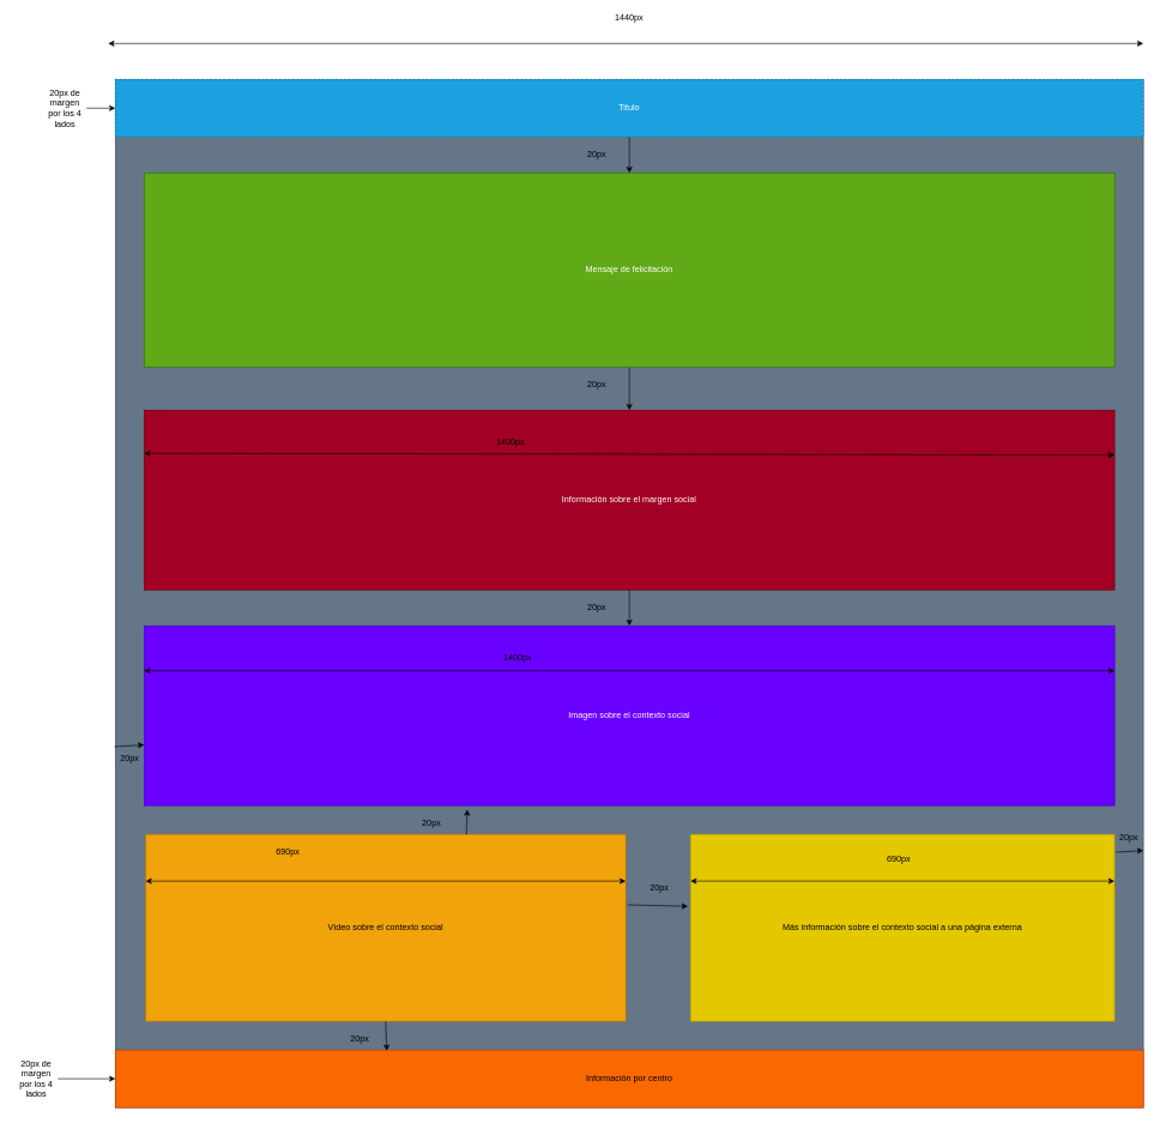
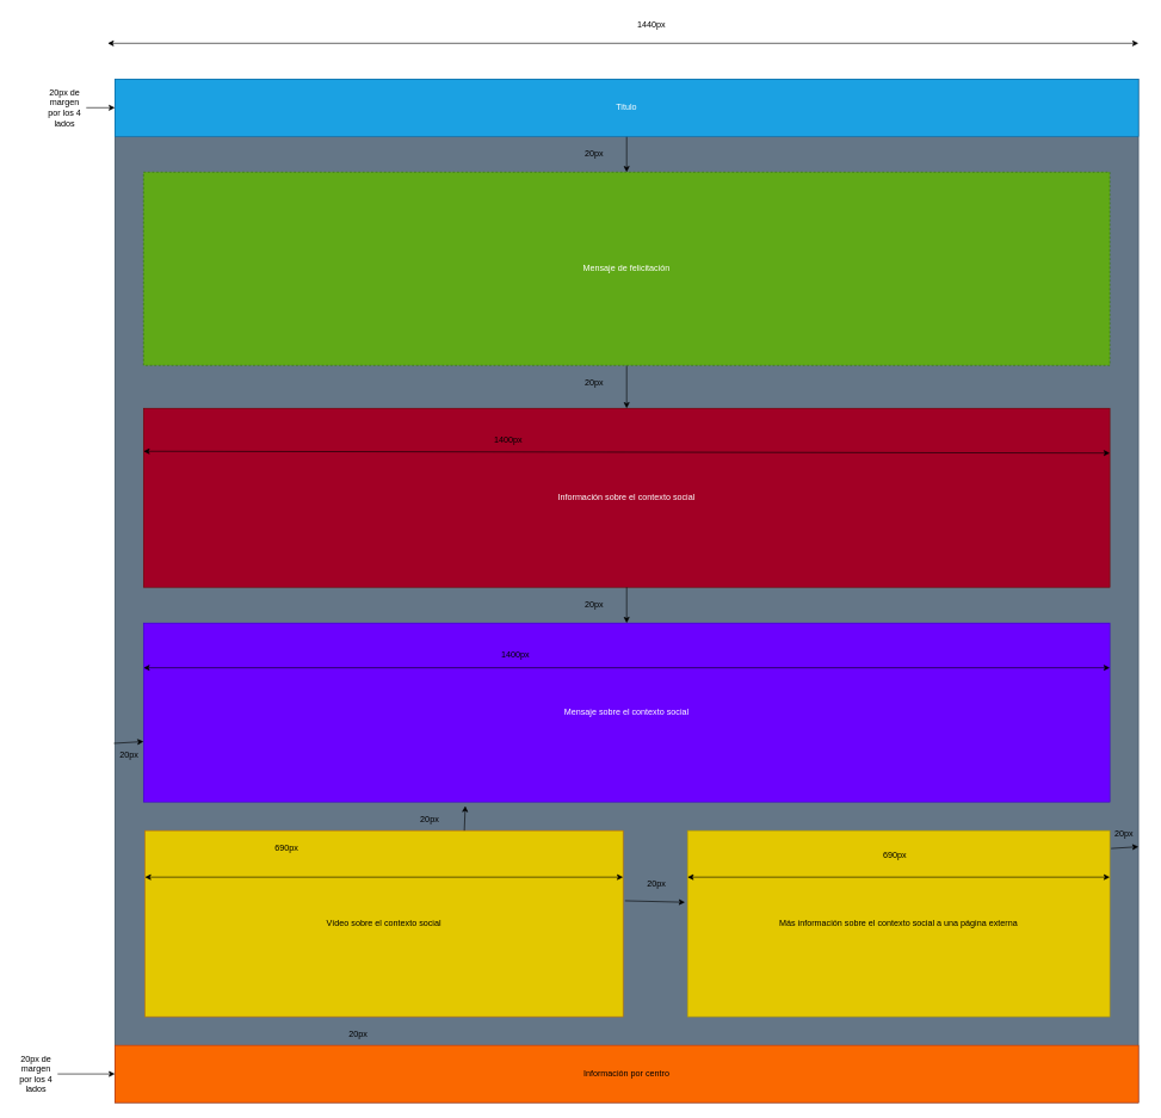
- <mxCell id="9" value="1440px" style="text;html=1;strokeColor=none;fillColor=none;align=center;verticalAlign=middle;whiteSpace=wrap;rounded=0;" parent="1" vertex="1"><mxGeometry x="845" y="10" width="60" height="30" as="geometry" /></mxCell>
+ <mxCell id="9" value="1440px" style="text;html=1;strokeColor=none;fillColor=none;align=center;verticalAlign=middle;whiteSpace=wrap;rounded=0;" parent="1" vertex="1"><mxGeometry x="880" y="20" width="60" height="30" as="geometry" /></mxCell>
- <mxCell id="4" value="Titulo" style="rounded=0;whiteSpace=wrap;html=1;fillColor=#1ba1e2;strokeColor=#006EAF;fontColor=#ffffff;dashed=1;" parent="1" vertex="1"><mxGeometry x="160" y="110" width="1430" height="80" as="geometry" /></mxCell>
+ <mxCell id="4" value="Titulo" style="rounded=0;whiteSpace=wrap;html=1;fillColor=#1ba1e2;strokeColor=#006EAF;fontColor=#ffffff;" parent="1" vertex="1"><mxGeometry x="160" y="110" width="1430" height="80" as="geometry" /></mxCell>
- <mxCell id="38" value="Mensaje de felicitación" style="rounded=0;whiteSpace=wrap;html=1;fillColor=#60a917;fontColor=#ffffff;strokeColor=#2D7600;" parent="1" vertex="1"><mxGeometry x="200" y="240" width="1350" height="270" as="geometry" /></mxCell>
+ <mxCell id="38" value="Mensaje de felicitación" style="rounded=0;whiteSpace=wrap;html=1;fillColor=#60a917;fontColor=#ffffff;strokeColor=#2D7600;dashed=1;" parent="1" vertex="1"><mxGeometry x="200" y="240" width="1350" height="270" as="geometry" /></mxCell>
- <mxCell id="8" value="Información sobre el margen social" style="rounded=0;whiteSpace=wrap;html=1;fillColor=#a20025;fontColor=#ffffff;strokeColor=#6F0000;" parent="1" vertex="1"><mxGeometry x="200" y="570" width="1350" height="250" as="geometry" /></mxCell>
+ <mxCell id="8" value="Información sobre el contexto social" style="rounded=0;whiteSpace=wrap;html=1;fillColor=#a20025;fontColor=#ffffff;strokeColor=#6F0000;" parent="1" vertex="1"><mxGeometry x="200" y="570" width="1350" height="250" as="geometry" /></mxCell>
- <mxCell id="27" value="Imagen sobre el contexto social" style="rounded=0;whiteSpace=wrap;html=1;fillColor=#6a00ff;strokeColor=#3700CC;fontColor=#ffffff;" parent="1" vertex="1"><mxGeometry x="200" y="870" width="1350" height="250" as="geometry" /></mxCell>
+ <mxCell id="27" value="Mensaje sobre el contexto social" style="rounded=0;whiteSpace=wrap;html=1;fillColor=#6a00ff;strokeColor=#3700CC;fontColor=#ffffff;" parent="1" vertex="1"><mxGeometry x="200" y="870" width="1350" height="250" as="geometry" /></mxCell>
- <mxCell id="10" value="Vídeo sobre el contexto social" style="rounded=0;whiteSpace=wrap;html=1;fillColor=#f0a30a;strokeColor=#BD7000;fontColor=#000000;" parent="1" vertex="1"><mxGeometry x="202" y="1160" width="668" height="260" as="geometry" /></mxCell>
+ <mxCell id="10" value="Vídeo sobre el contexto social" style="rounded=0;whiteSpace=wrap;html=1;fillColor=#e3c800;strokeColor=#BD7000;fontColor=#000000;" parent="1" vertex="1"><mxGeometry x="202" y="1160" width="668" height="260" as="geometry" /></mxCell>
- <mxCell id="19" value="" style="endArrow=classic;html=1;rounded=0;exitX=0.5;exitY=1;exitDx=0;exitDy=0;entryX=0.264;entryY=0.013;entryDx=0;entryDy=0;entryPerimeter=0;" parent="1" source="10" target="11" edge="1"><mxGeometry width="50" height="50" relative="1" as="geometry"><mxPoint x="520" y="1110" as="sourcePoint" /><mxPoint x="570" y="1060" as="targetPoint" /></mxGeometry></mxCell>
